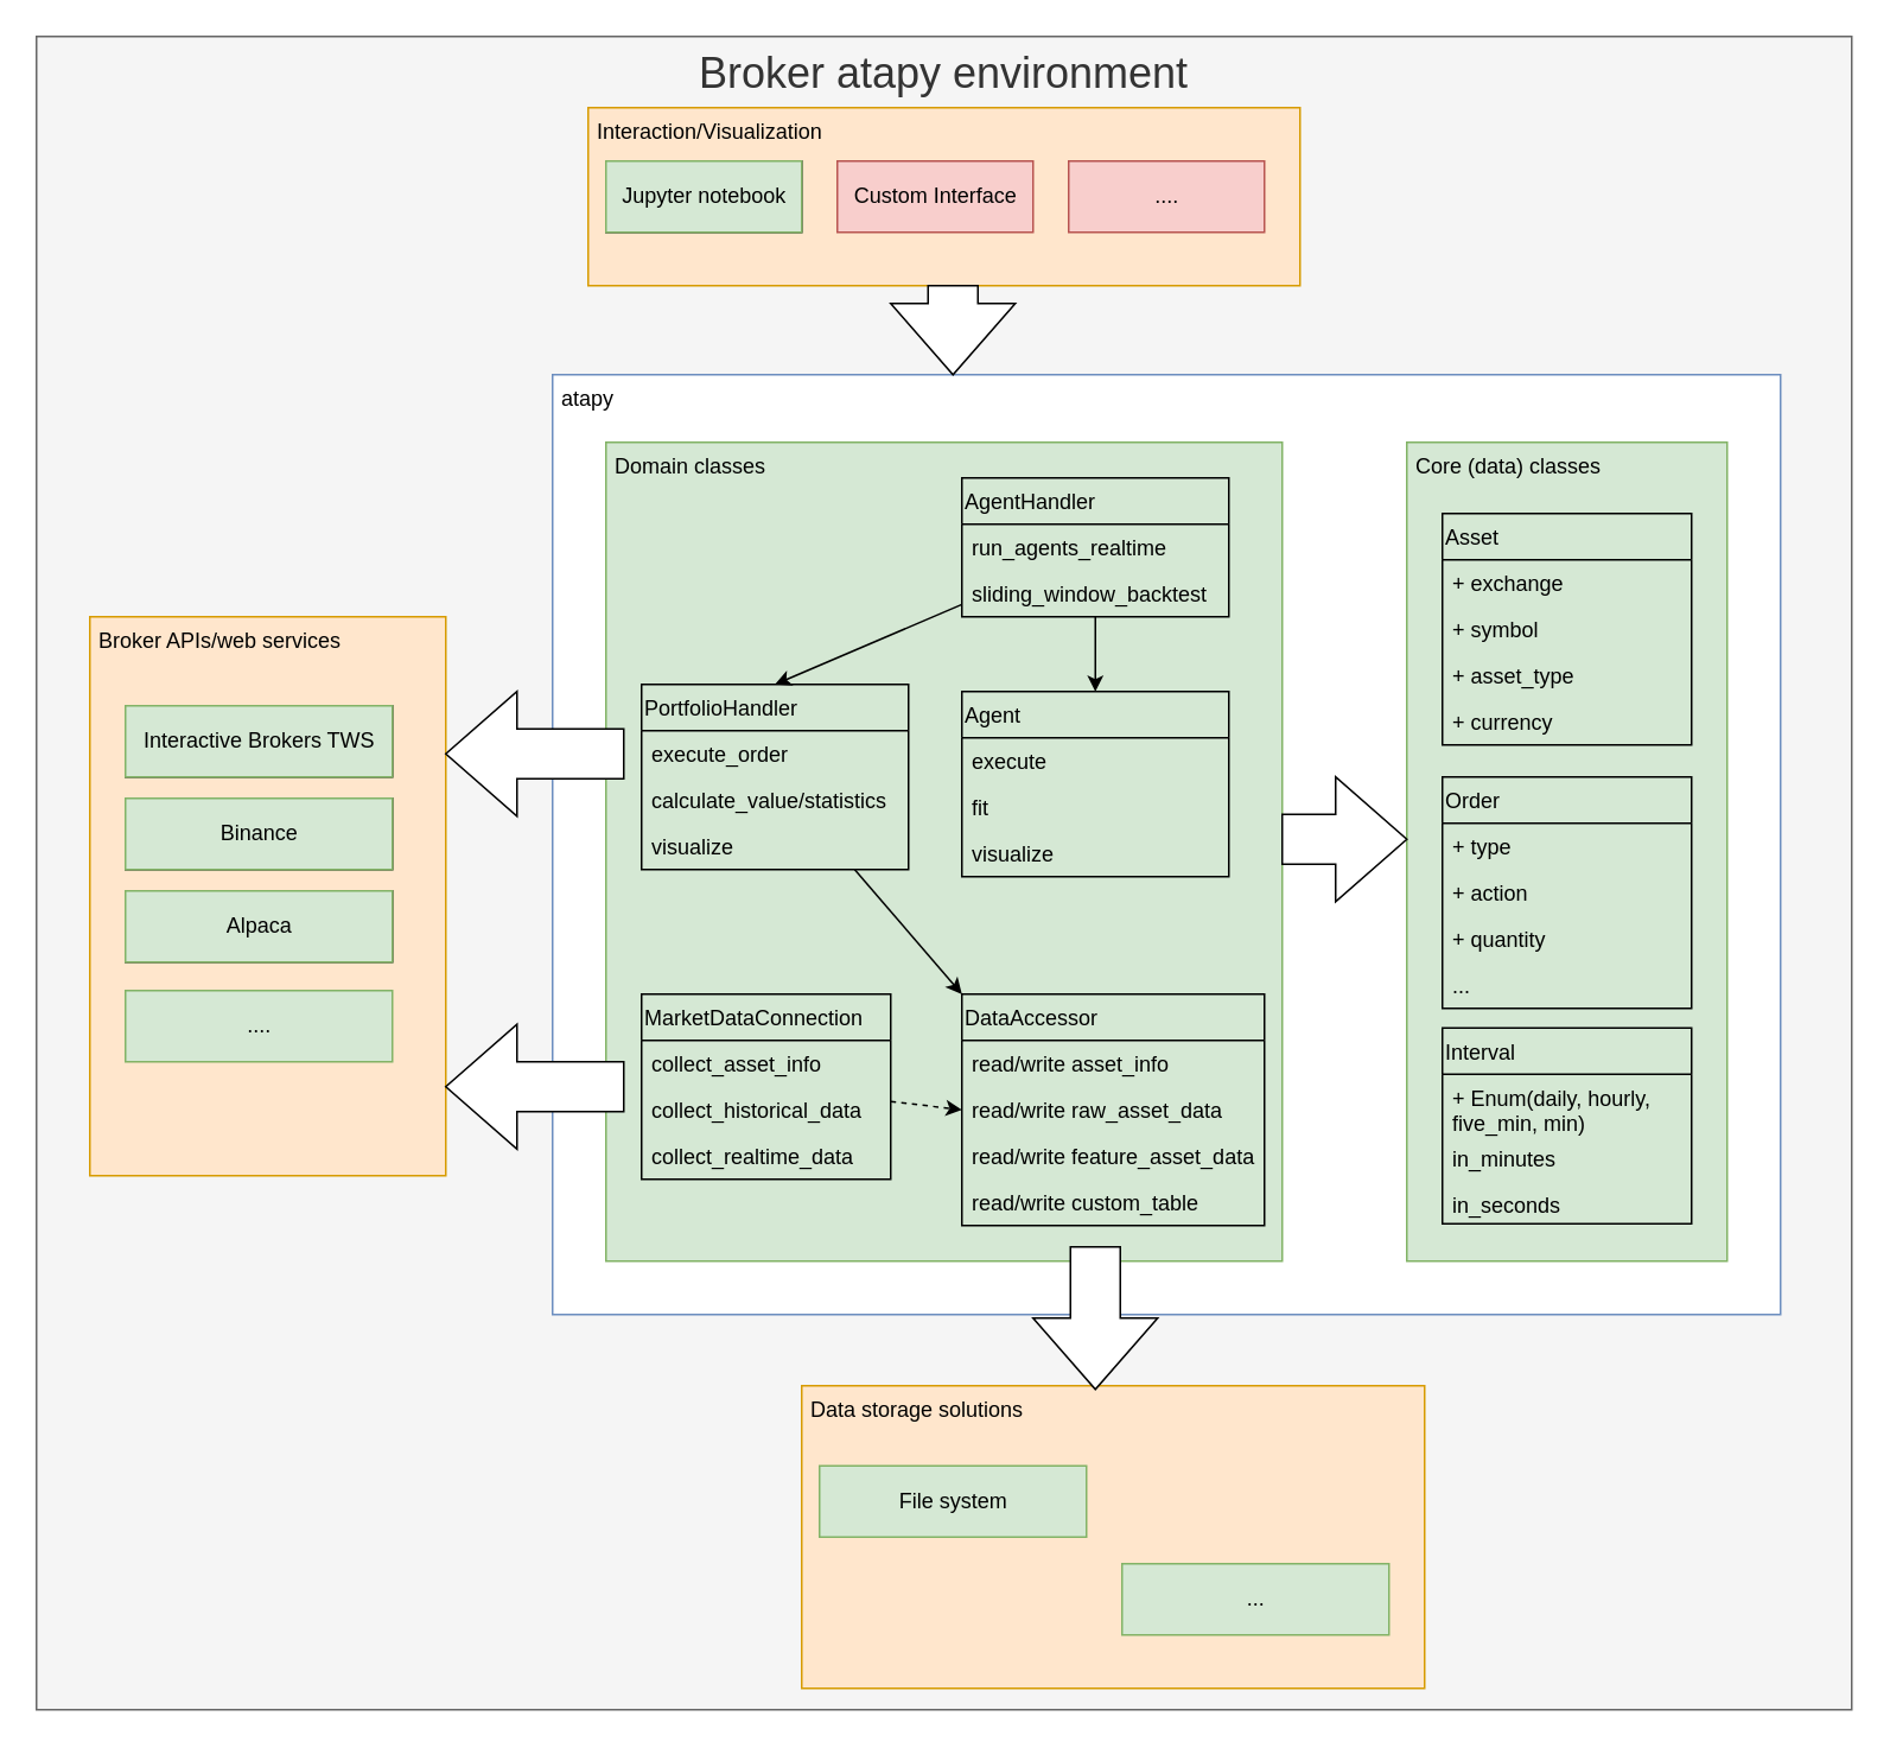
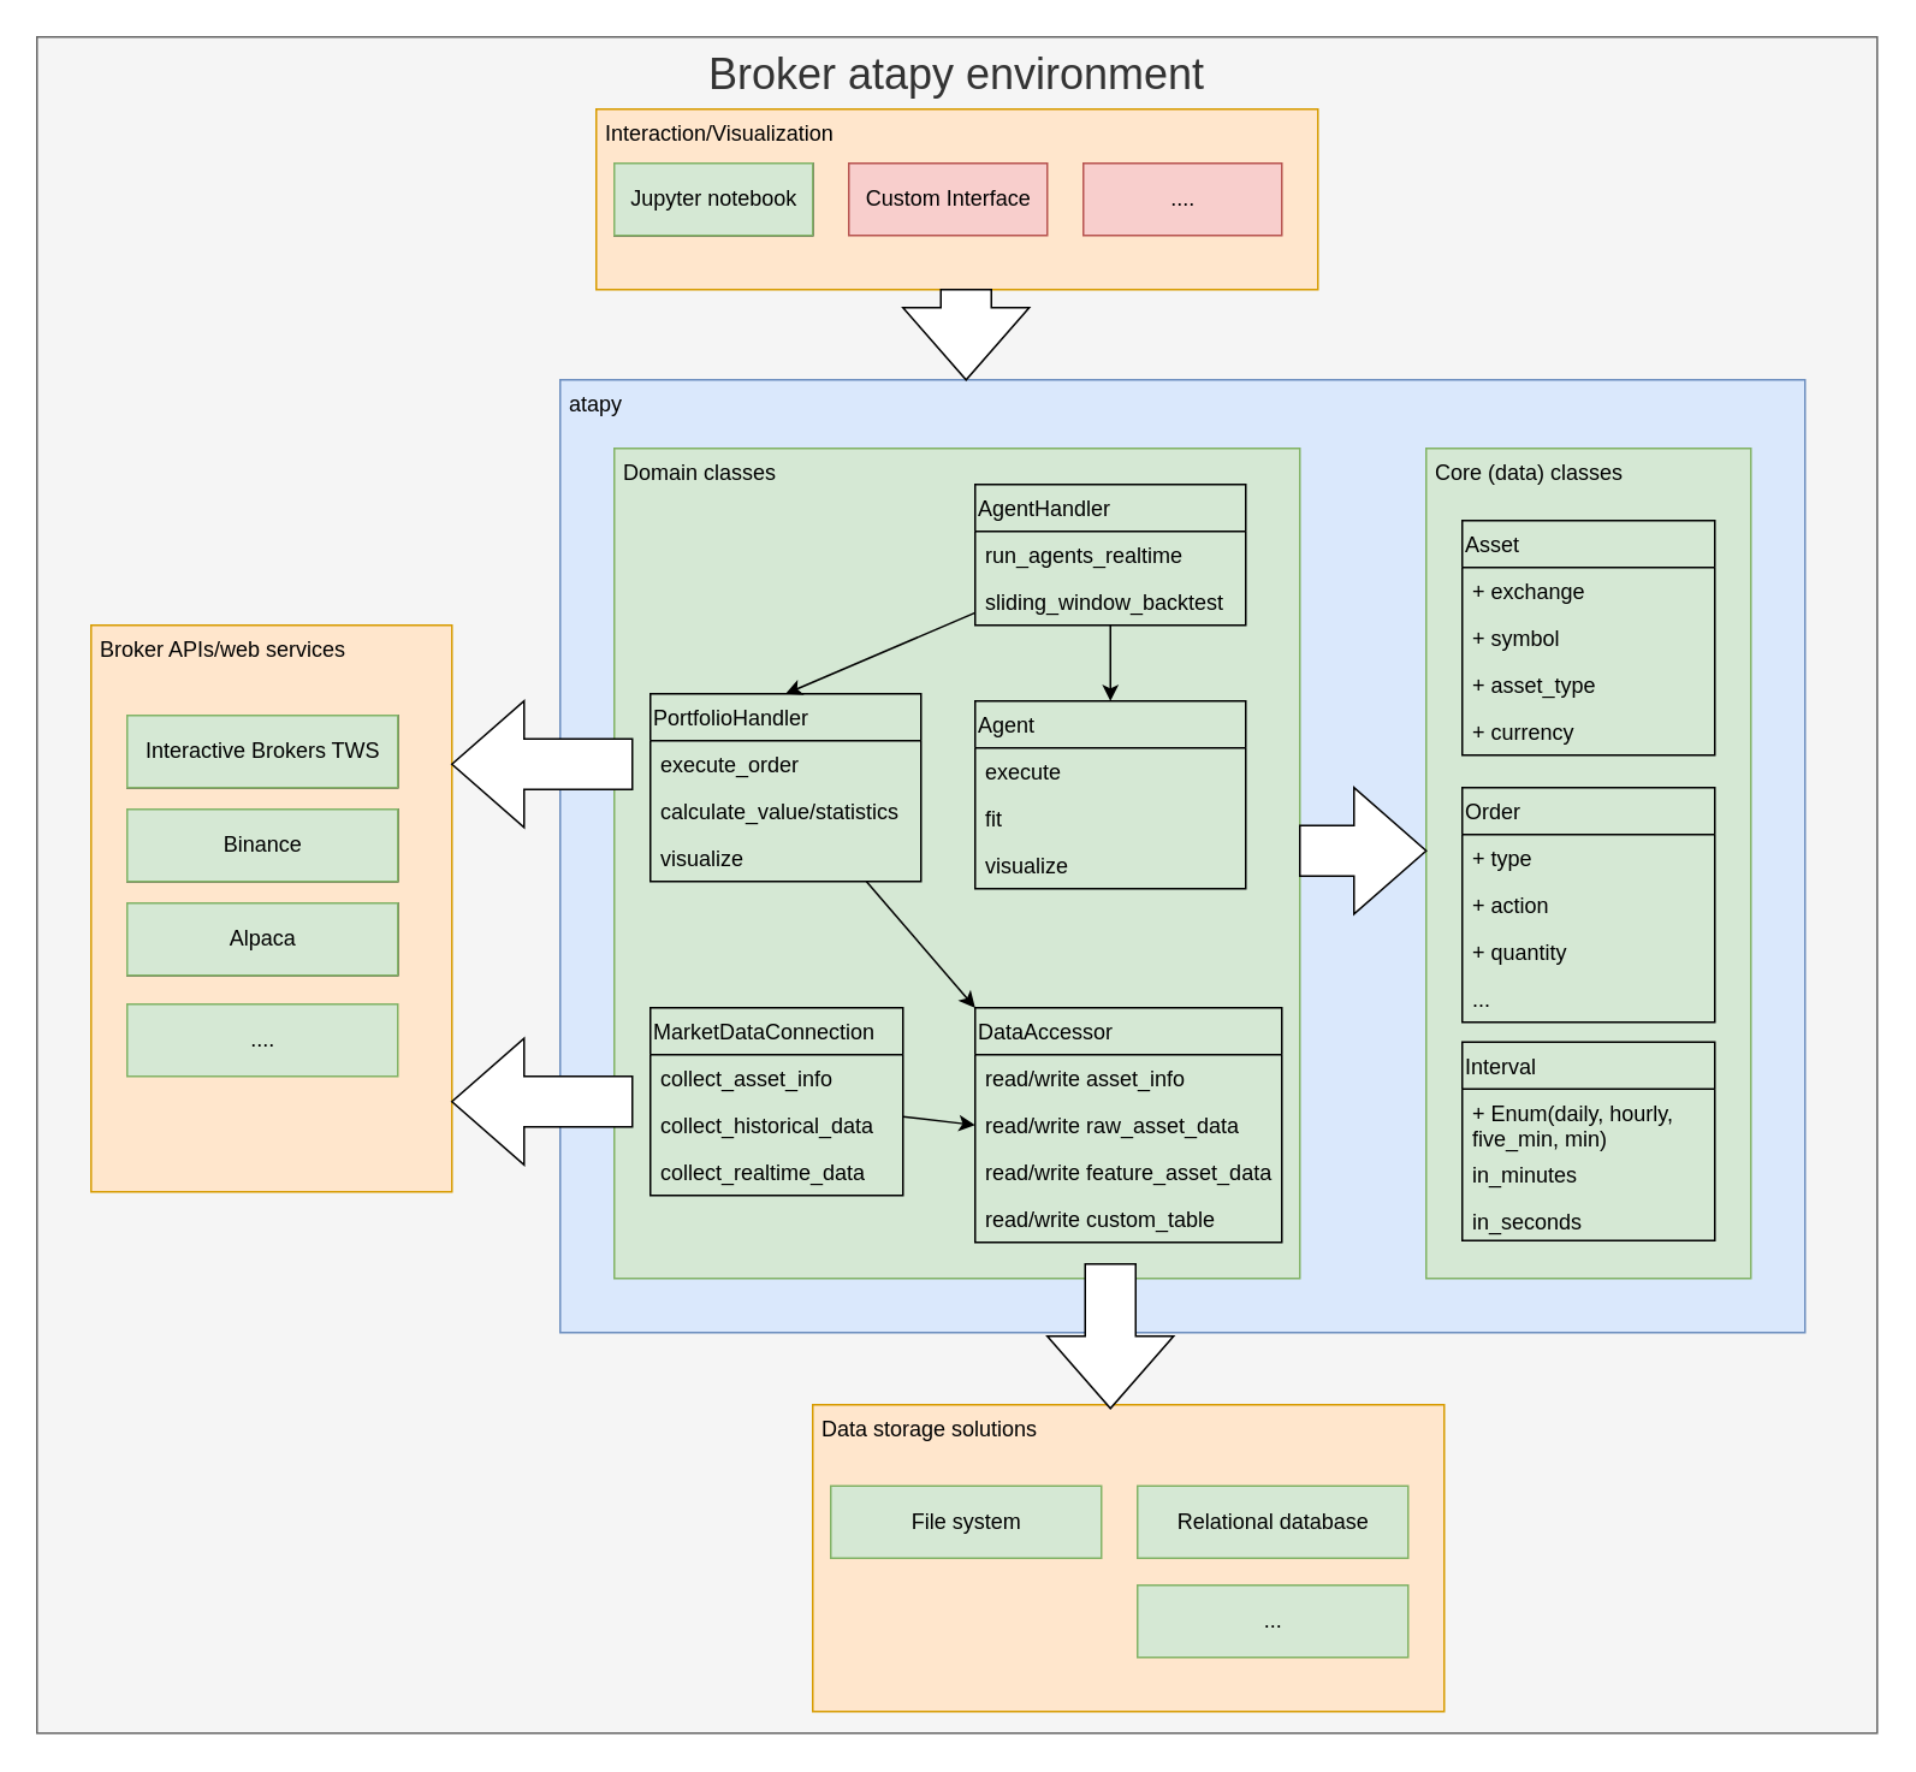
- <mxCell id="3" value="&amp;nbsp;atapy" style="rounded=0;whiteSpace=wrap;html=1;align=left;verticalAlign=top;fillColor=#ffffff;strokeColor=#6c8ebf;" vertex="1" parent="1"><mxGeometry x="310" y="210" width="690" height="528" as="geometry" /></mxCell>
+ <mxCell id="3" value="&amp;nbsp;atapy" style="rounded=0;whiteSpace=wrap;html=1;align=left;verticalAlign=top;fillColor=#dae8fc;strokeColor=#6c8ebf;" vertex="1" parent="1"><mxGeometry x="310" y="210" width="690" height="528" as="geometry" /></mxCell>
- <mxCell id="58" value="" style="endArrow=classic;html=1;entryX=0;entryY=0.5;entryDx=0;entryDy=0;dashed=1;" edge="1" parent="1" source="8" target="14"><mxGeometry width="50" height="50" relative="1" as="geometry"><mxPoint x="629.407" y="502" as="sourcePoint" /><mxPoint x="635" y="568" as="targetPoint" /></mxGeometry></mxCell>
+ <mxCell id="58" value="" style="endArrow=classic;html=1;entryX=0;entryY=0.5;entryDx=0;entryDy=0;" edge="1" parent="1" source="8" target="14"><mxGeometry width="50" height="50" relative="1" as="geometry"><mxPoint x="629.407" y="502" as="sourcePoint" /><mxPoint x="635" y="568" as="targetPoint" /></mxGeometry></mxCell>
+ <mxCell id="46" value="Relational database" style="html=1;align=center;fillColor=#d5e8d4;strokeColor=#82b366;" vertex="1" parent="1"><mxGeometry x="630" y="823" width="150" height="40" as="geometry" /></mxCell>
